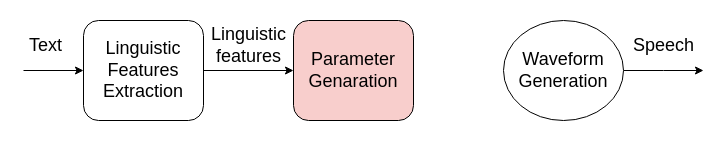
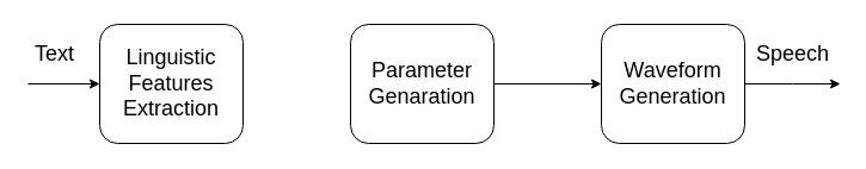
- <mxCell id="9" value="&lt;span&gt;Linguistic&lt;br&gt;features&lt;/span&gt;" style="text;html=1;align=center;verticalAlign=middle;resizable=0;points=[];autosize=1;fontSize=18;" vertex="1" parent="1"><mxGeometry x="203" y="20" width="90" height="50" as="geometry" /></mxCell>
- <mxCell id="2" style="edgeStyle=orthogonalEdgeStyle;rounded=0;orthogonalLoop=1;jettySize=auto;html=1;exitX=1;exitY=0.5;exitDx=0;exitDy=0;fontSize=18;" edge="1" parent="1" source="3" target="5"><mxGeometry relative="1" as="geometry" /></mxCell>
- <mxCell id="5" value="Parameter Genaration" style="rounded=1;whiteSpace=wrap;html=1;fontSize=18;fillColor=#f8cecc;" vertex="1" parent="1"><mxGeometry x="293" y="20" width="120" height="100" as="geometry" /></mxCell>
+ <mxCell id="5" value="Parameter Genaration" style="rounded=1;whiteSpace=wrap;html=1;fontSize=18;" vertex="1" parent="1"><mxGeometry x="293" y="20" width="120" height="100" as="geometry" /></mxCell>
+ <mxCell id="4" style="edgeStyle=orthogonalEdgeStyle;rounded=0;orthogonalLoop=1;jettySize=auto;html=1;exitX=1;exitY=0.5;exitDx=0;exitDy=0;fontSize=18;" edge="1" parent="1" source="5" target="7"><mxGeometry relative="1" as="geometry" /></mxCell>
- <mxCell id="7" value="Waveform Generation" style="ellipse;whiteSpace=wrap;html=1;fontSize=18;" vertex="1" parent="1"><mxGeometry x="503" y="20" width="120" height="100" as="geometry" /></mxCell>
+ <mxCell id="7" value="Waveform Generation" style="rounded=1;whiteSpace=wrap;html=1;fontSize=18;" vertex="1" parent="1"><mxGeometry x="503" y="20" width="120" height="100" as="geometry" /></mxCell>
